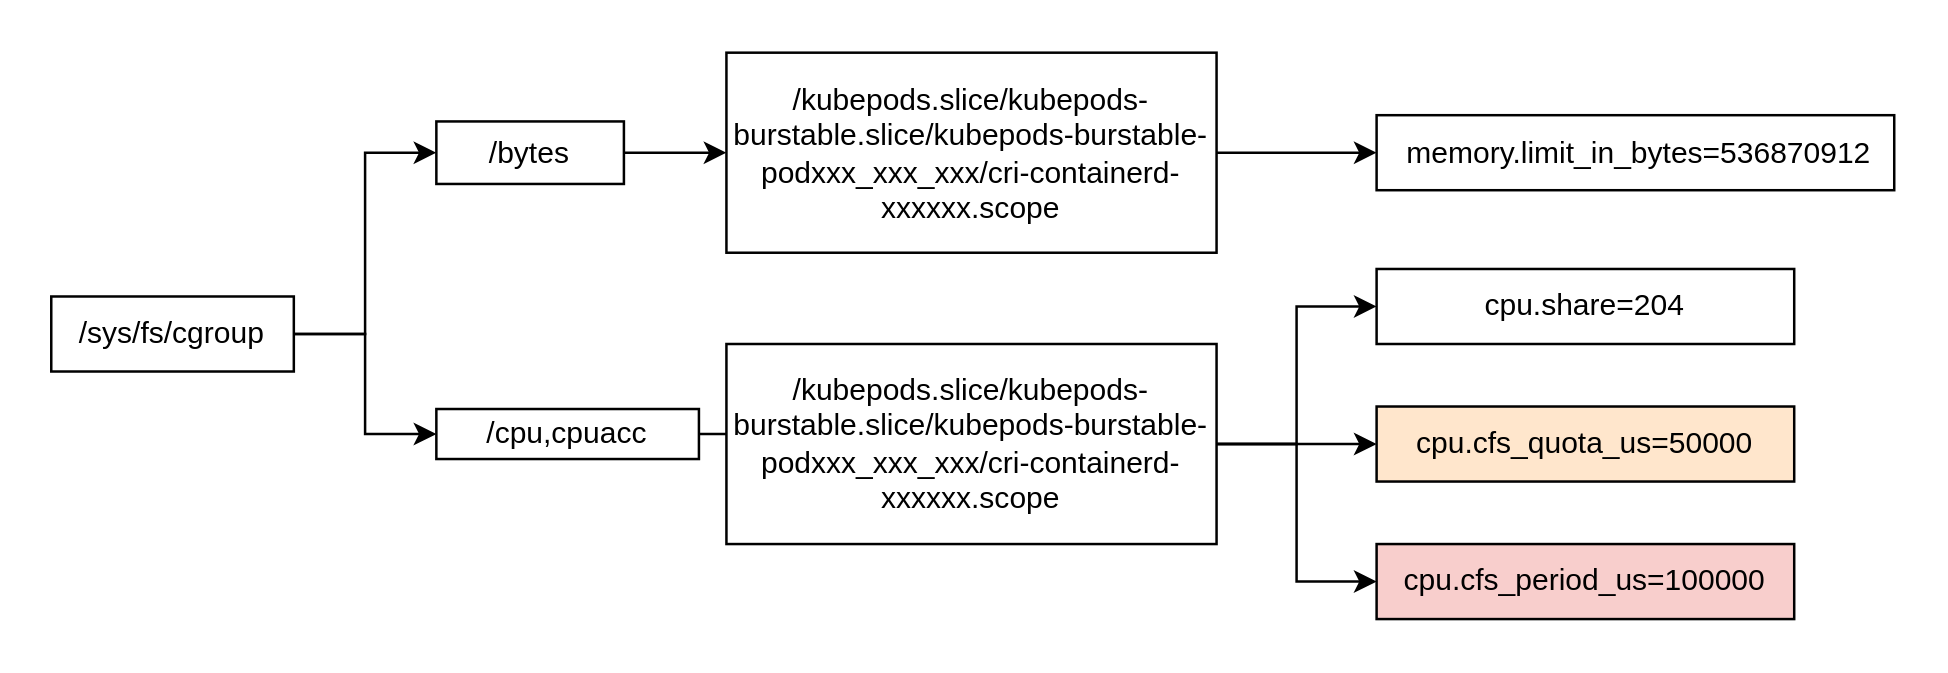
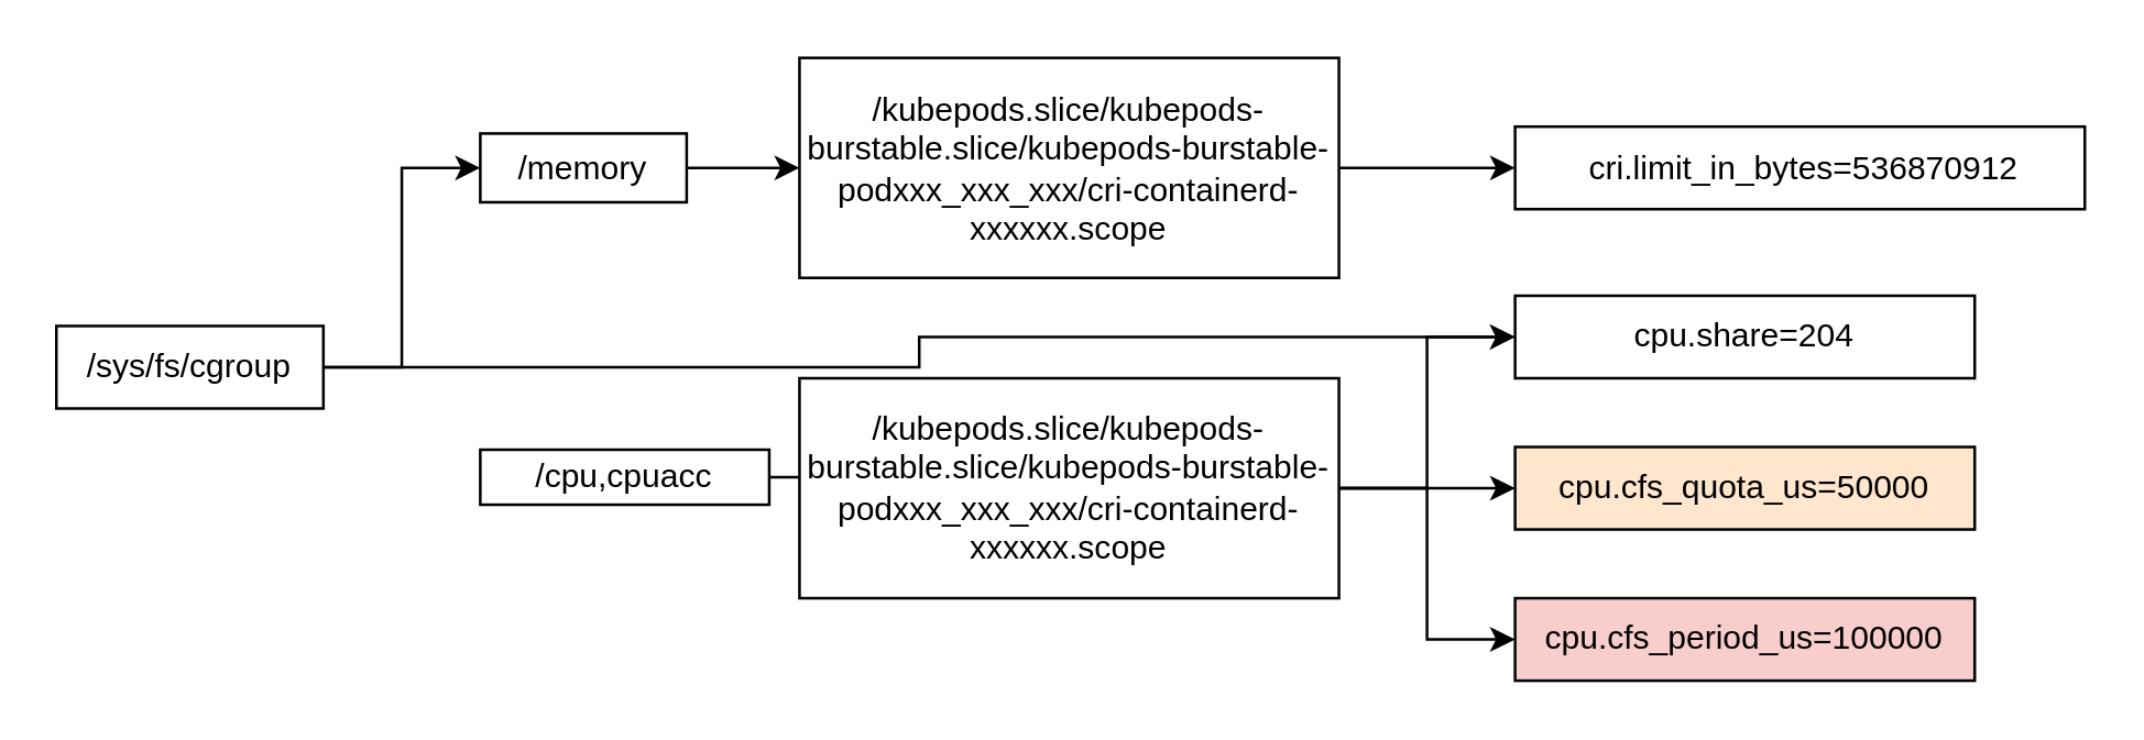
- <mxCell id="5" value="/bytes" style="rounded=0;whiteSpace=wrap;html=1;" vertex="1" parent="1"><mxGeometry x="174" y="48" width="75" height="25" as="geometry" /></mxCell>
+ <mxCell id="5" value="/memory" style="rounded=0;whiteSpace=wrap;html=1;" vertex="1" parent="1"><mxGeometry x="174" y="48" width="75" height="25" as="geometry" /></mxCell>
- <mxCell id="8" value="&amp;nbsp;memory.limit_in_bytes=536870912" style="rounded=0;whiteSpace=wrap;html=1;" vertex="1" parent="1"><mxGeometry x="550" y="45.5" width="207" height="30" as="geometry" /></mxCell>
+ <mxCell id="8" value="&amp;nbsp;cri.limit_in_bytes=536870912" style="rounded=0;whiteSpace=wrap;html=1;" vertex="1" parent="1"><mxGeometry x="550" y="45.5" width="207" height="30" as="geometry" /></mxCell>
- <mxCell id="2" value="" style="edgeStyle=orthogonalEdgeStyle;rounded=0;orthogonalLoop=1;jettySize=auto;html=1;entryX=0;entryY=0.5;entryDx=0;entryDy=0;" edge="1" parent="1" source="3" target="10"><mxGeometry relative="1" as="geometry"><mxPoint x="197" y="133" as="targetPoint" /></mxGeometry></mxCell>
+ <mxCell id="2" value="" style="edgeStyle=orthogonalEdgeStyle;rounded=0;orthogonalLoop=1;jettySize=auto;html=1;" edge="1" parent="1" source="3" target="12"><mxGeometry relative="1" as="geometry"><mxPoint x="197" y="133" as="targetPoint" /></mxGeometry></mxCell>
